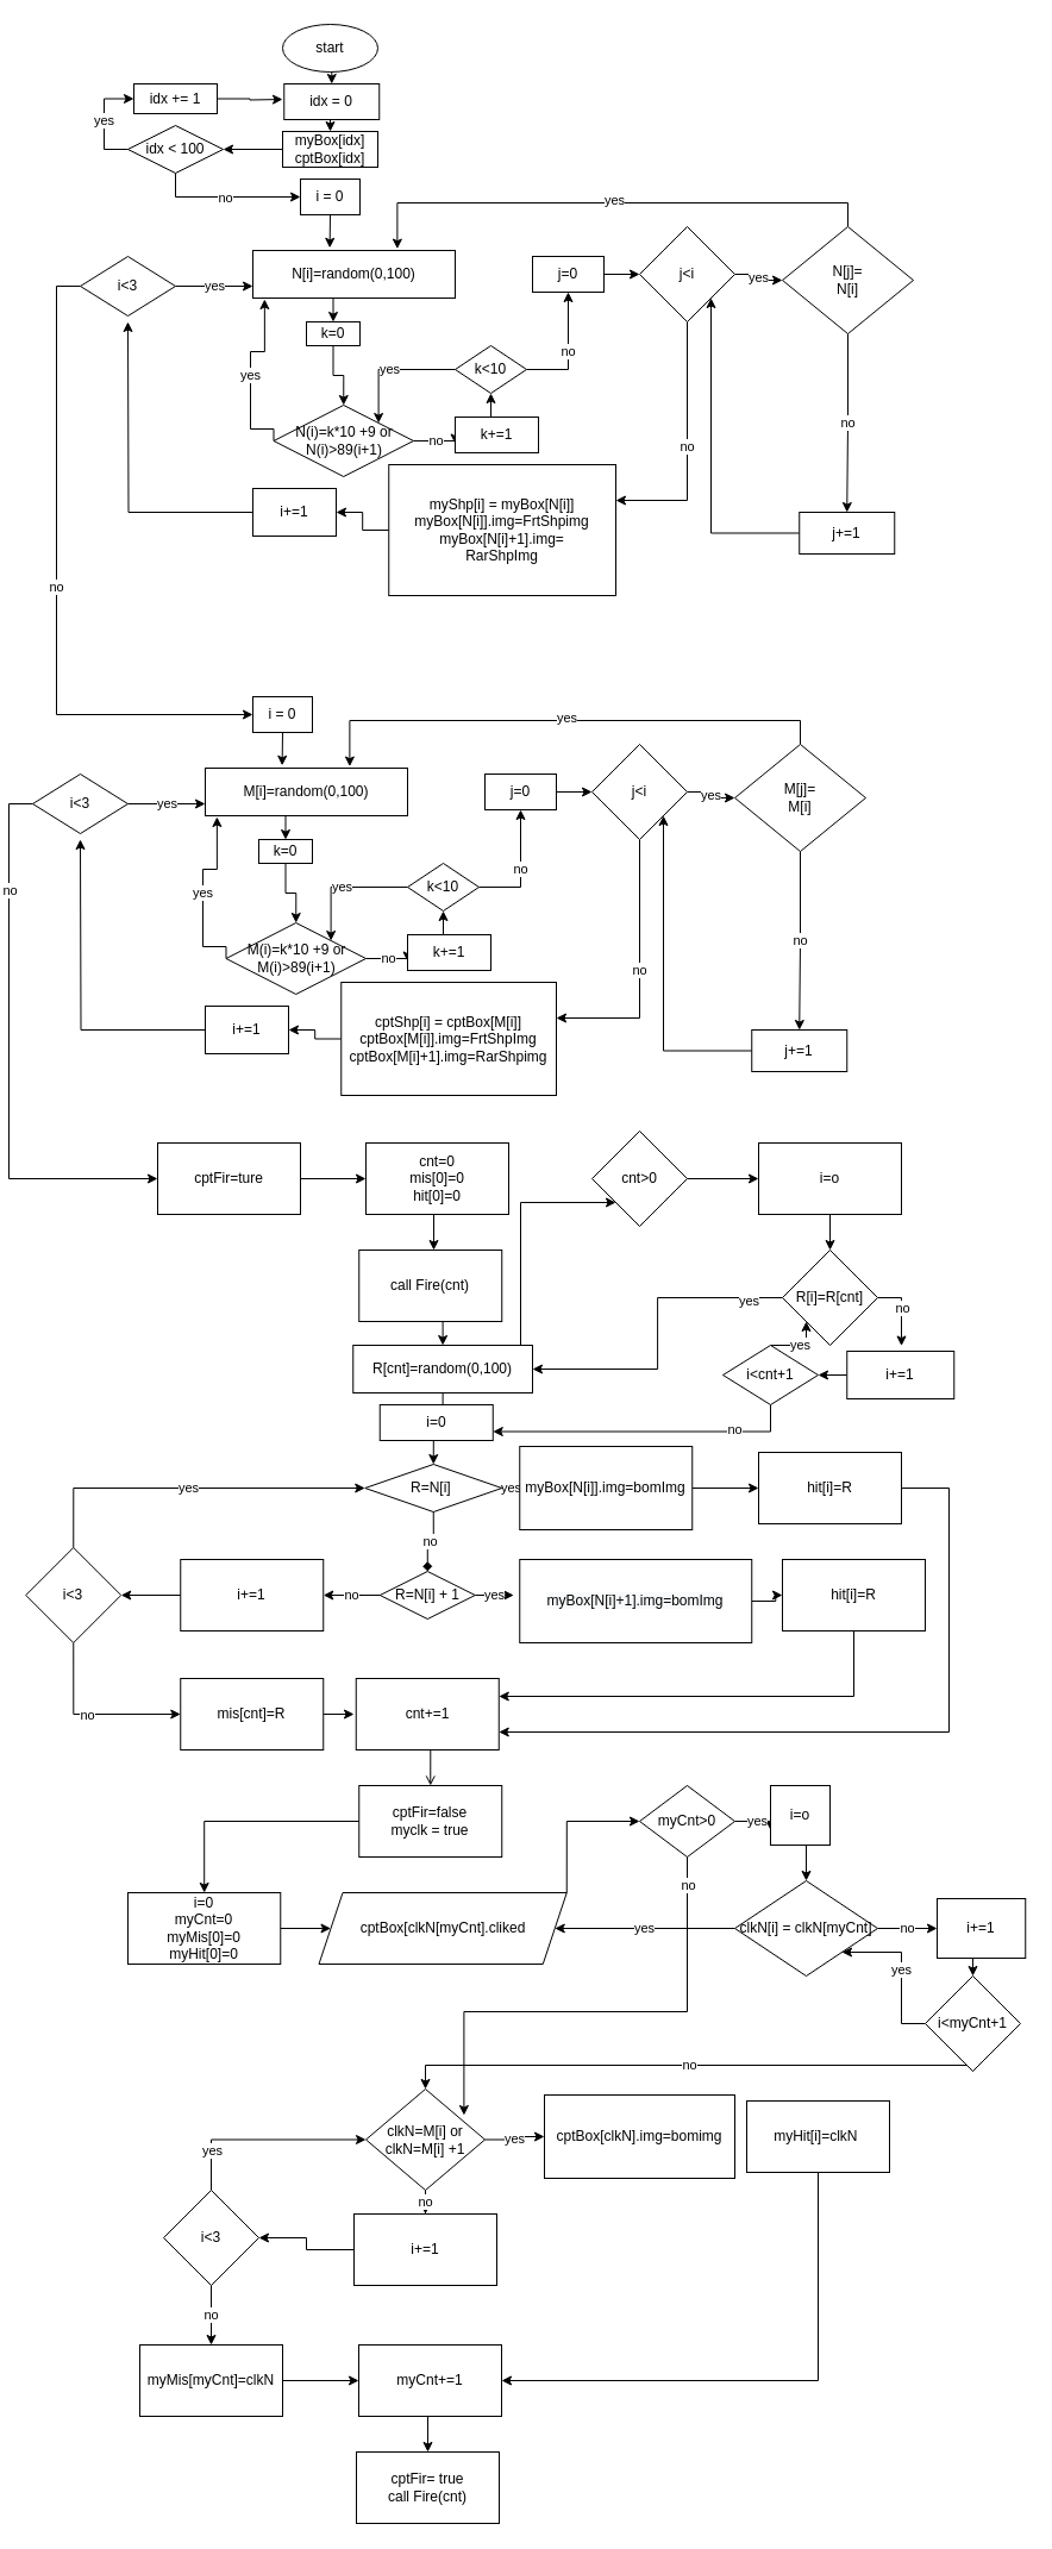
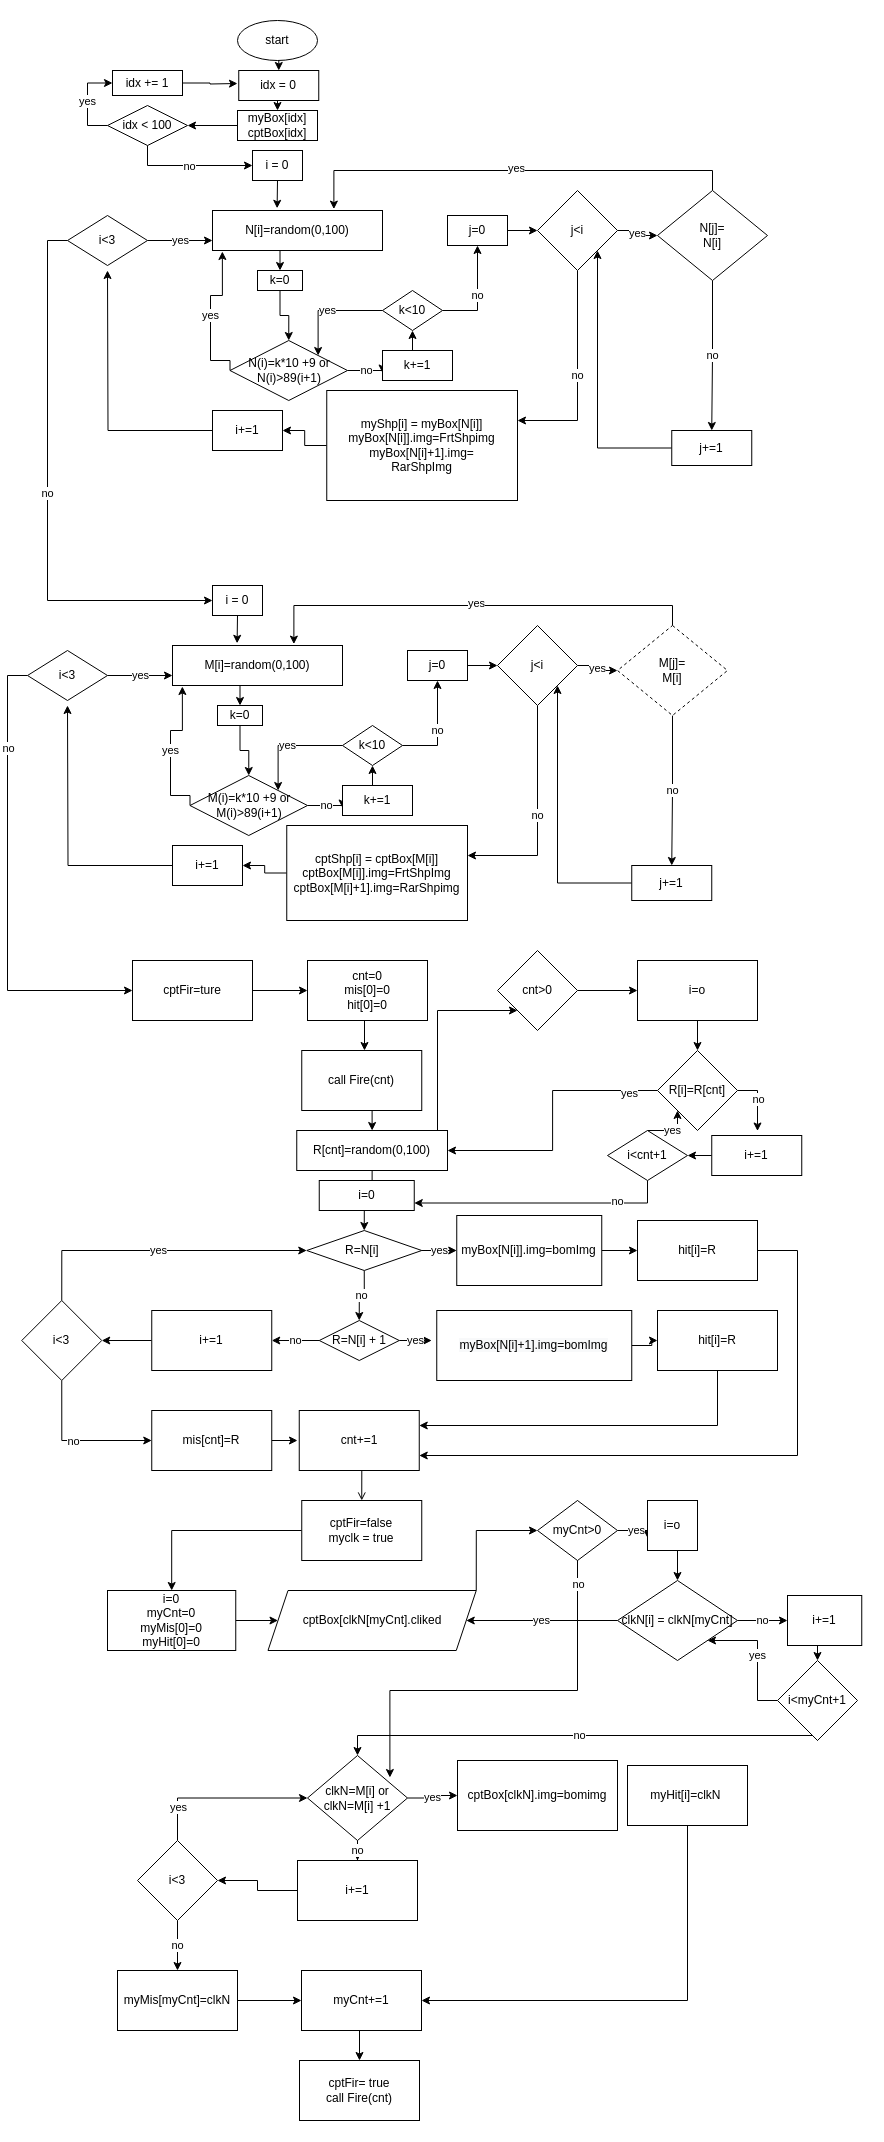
- <mxCell id="61" value="M[j]=&lt;br&gt;M[i]" style="rhombus;whiteSpace=wrap;html=1;" vertex="1" parent="1"><mxGeometry x="616" y="625" width="110" height="90" as="geometry" /></mxCell>
+ <mxCell id="61" value="M[j]=&lt;br&gt;M[i]" style="rhombus;whiteSpace=wrap;html=1;dashed=1;" vertex="1" parent="1"><mxGeometry x="616" y="625" width="110" height="90" as="geometry" /></mxCell>
- <mxCell id="88" value="myBox[N[i]].img=bomImg" style="rounded=0;whiteSpace=wrap;html=1;" vertex="1" parent="1"><mxGeometry x="435.25" y="1215" width="145" height="70" as="geometry" /></mxCell>
+ <mxCell id="88" value="myBox[N[i]].img=bomImg" style="rounded=0;whiteSpace=wrap;html=1;" vertex="1" parent="1"><mxGeometry x="455.25" y="1215" width="145" height="70" as="geometry" /></mxCell>
- <mxCell id="83" value="no" style="edgeStyle=orthogonalEdgeStyle;rounded=0;orthogonalLoop=1;jettySize=auto;html=1;exitX=0.5;exitY=1;exitDx=0;exitDy=0;entryX=0.5;entryY=0;entryDx=0;entryDy=0;endArrow=diamond;" edge="1" parent="1" source="84" target="97"><mxGeometry relative="1" as="geometry" /></mxCell>
+ <mxCell id="83" value="no" style="edgeStyle=orthogonalEdgeStyle;rounded=0;orthogonalLoop=1;jettySize=auto;html=1;exitX=0.5;exitY=1;exitDx=0;exitDy=0;entryX=0.5;entryY=0;entryDx=0;entryDy=0;" edge="1" parent="1" source="84" target="97"><mxGeometry relative="1" as="geometry" /></mxCell>
